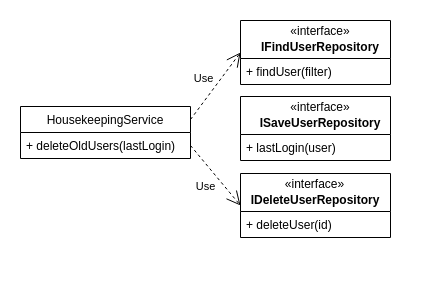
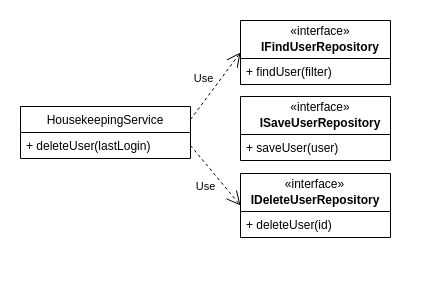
- <mxCell id="10" value="+ deleteOldUsers(lastLogin)" style="text;strokeColor=none;fillColor=none;align=left;verticalAlign=top;spacingLeft=4;spacingRight=4;overflow=hidden;rotatable=0;points=[[0,0.5],[1,0.5]];portConstraint=eastwest;" parent="9" vertex="1"><mxGeometry y="26" width="170" height="26" as="geometry" /></mxCell>
+ <mxCell id="10" value="+ deleteUser(lastLogin)" style="text;strokeColor=none;fillColor=none;align=left;verticalAlign=top;spacingLeft=4;spacingRight=4;overflow=hidden;rotatable=0;points=[[0,0.5],[1,0.5]];portConstraint=eastwest;" parent="9" vertex="1"><mxGeometry y="26" width="170" height="26" as="geometry" /></mxCell>
- <mxCell id="14" value="+ lastLogin(user)" style="text;strokeColor=none;fillColor=none;align=left;verticalAlign=middle;spacingLeft=4;spacingRight=4;overflow=hidden;rotatable=0;points=[[0,0.5],[1,0.5]];portConstraint=eastwest;" parent="13" vertex="1"><mxGeometry y="38" width="150" height="26" as="geometry" /></mxCell>
+ <mxCell id="14" value="+ saveUser(user)" style="text;strokeColor=none;fillColor=none;align=left;verticalAlign=middle;spacingLeft=4;spacingRight=4;overflow=hidden;rotatable=0;points=[[0,0.5],[1,0.5]];portConstraint=eastwest;" parent="13" vertex="1"><mxGeometry y="38" width="150" height="26" as="geometry" /></mxCell>
